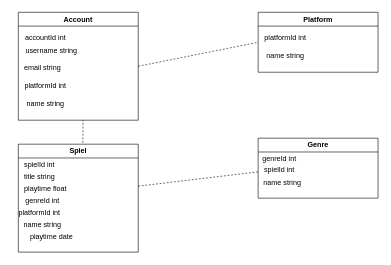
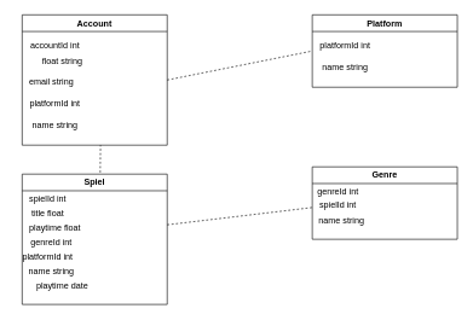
- <mxCell id="4" value="username string" style="text;html=1;align=center;verticalAlign=middle;resizable=0;points=[];autosize=1;strokeColor=none;fillColor=none;" parent="2" vertex="1"><mxGeometry y="50" width="110" height="30" as="geometry" /></mxCell>
+ <mxCell id="4" value="float string" style="text;html=1;align=center;verticalAlign=middle;resizable=0;points=[];autosize=1;strokeColor=none;fillColor=none;" parent="2" vertex="1"><mxGeometry y="50" width="110" height="30" as="geometry" /></mxCell>
- <mxCell id="13" value="title string" style="text;html=1;align=center;verticalAlign=middle;resizable=0;points=[];autosize=1;strokeColor=none;fillColor=none;" vertex="1" parent="11"><mxGeometry y="40" width="70" height="30" as="geometry" /></mxCell>
+ <mxCell id="13" value="title float" style="text;html=1;align=center;verticalAlign=middle;resizable=0;points=[];autosize=1;strokeColor=none;fillColor=none;" vertex="1" parent="11"><mxGeometry y="40" width="70" height="30" as="geometry" /></mxCell>
